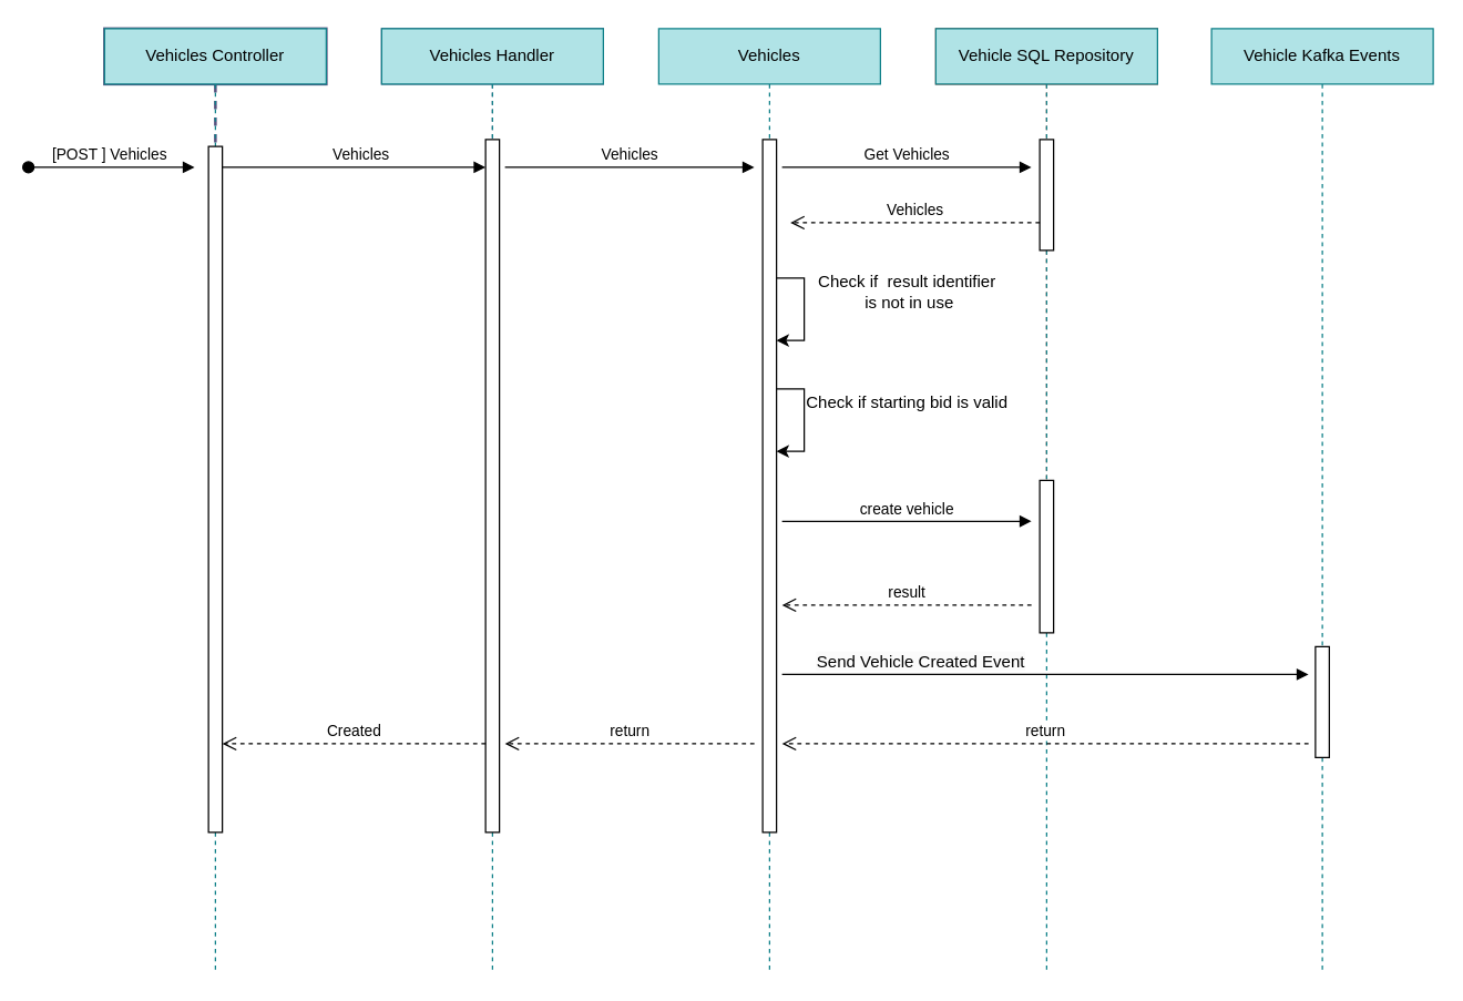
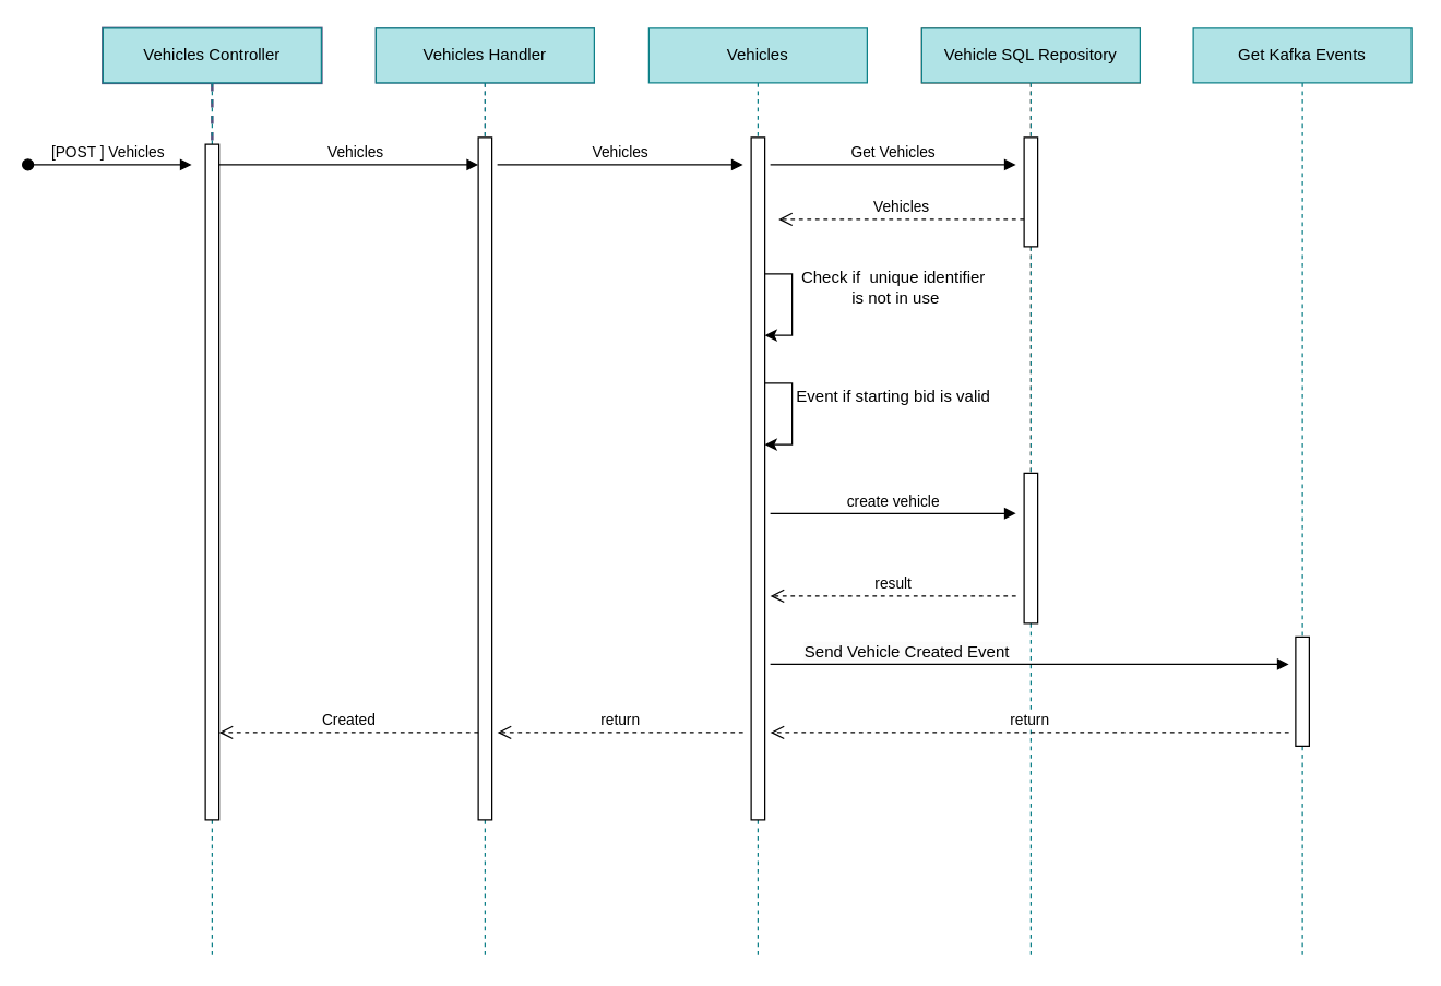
- <mxCell id="21" value="Vehicle Kafka Events" style="shape=umlLifeline;perimeter=lifelinePerimeter;whiteSpace=wrap;html=1;container=1;dropTarget=0;collapsible=0;recursiveResize=0;outlineConnect=0;portConstraint=eastwest;newEdgeStyle={&quot;curved&quot;:0,&quot;rounded&quot;:0};fillColor=#b0e3e6;strokeColor=#0e8088;" parent="1" vertex="1"><mxGeometry x="874" y="20" width="160" height="680" as="geometry" /></mxCell>
+ <mxCell id="21" value="Get Kafka Events" style="shape=umlLifeline;perimeter=lifelinePerimeter;whiteSpace=wrap;html=1;container=1;dropTarget=0;collapsible=0;recursiveResize=0;outlineConnect=0;portConstraint=eastwest;newEdgeStyle={&quot;curved&quot;:0,&quot;rounded&quot;:0};fillColor=#b0e3e6;strokeColor=#0e8088;" parent="1" vertex="1"><mxGeometry x="874" y="20" width="160" height="680" as="geometry" /></mxCell>
- <mxCell id="17" value="Check if&amp;nbsp; result identifier&lt;div&gt;&amp;nbsp;is not in use&lt;/div&gt;" style="text;html=1;align=center;verticalAlign=middle;resizable=0;points=[];autosize=1;strokeColor=none;fillColor=none;" parent="1" vertex="1"><mxGeometry x="574" y="190" width="160" height="40" as="geometry" /></mxCell>
+ <mxCell id="17" value="Check if&amp;nbsp; unique identifier&lt;div&gt;&amp;nbsp;is not in use&lt;/div&gt;" style="text;html=1;align=center;verticalAlign=middle;resizable=0;points=[];autosize=1;strokeColor=none;fillColor=none;" parent="1" vertex="1"><mxGeometry x="574" y="190" width="160" height="40" as="geometry" /></mxCell>
- <mxCell id="29" value="Check if starting bid is valid" style="text;html=1;align=center;verticalAlign=middle;resizable=0;points=[];autosize=1;strokeColor=none;fillColor=none;" parent="1" vertex="1"><mxGeometry x="569" y="275" width="170" height="30" as="geometry" /></mxCell>
+ <mxCell id="29" value="Event if starting bid is valid" style="text;html=1;align=center;verticalAlign=middle;resizable=0;points=[];autosize=1;strokeColor=none;fillColor=none;" parent="1" vertex="1"><mxGeometry x="569" y="275" width="170" height="30" as="geometry" /></mxCell>
